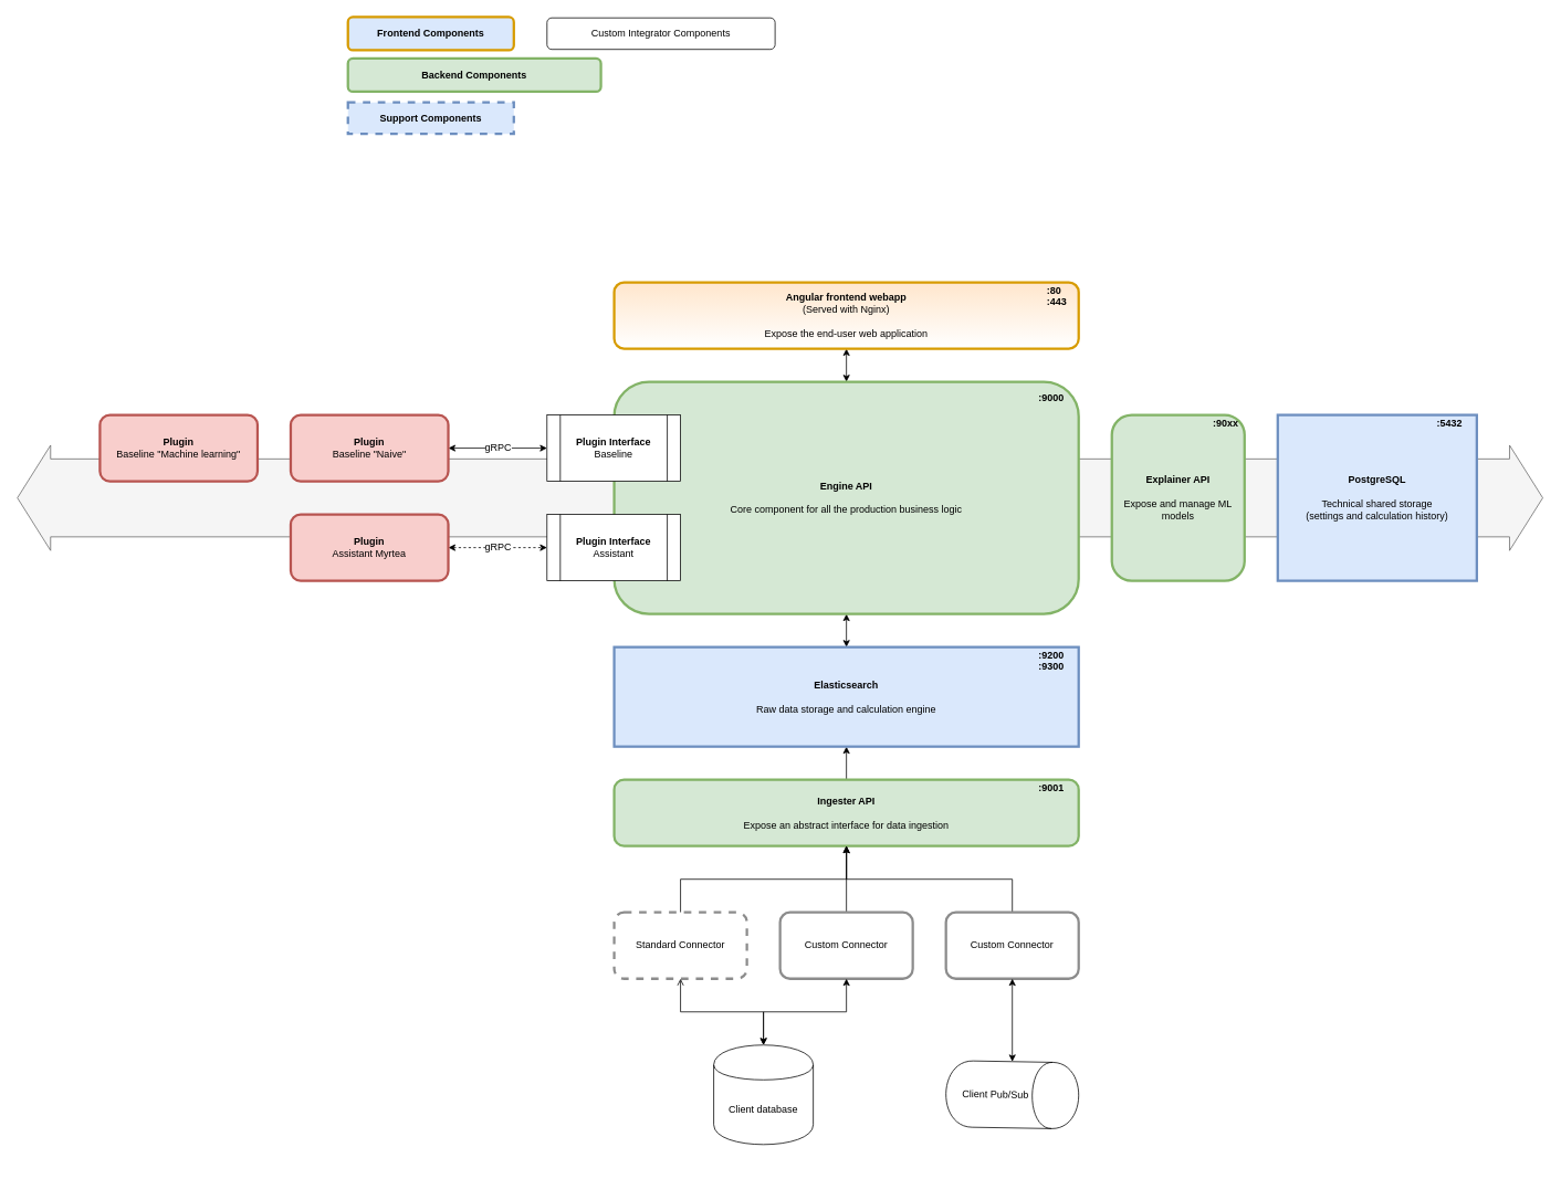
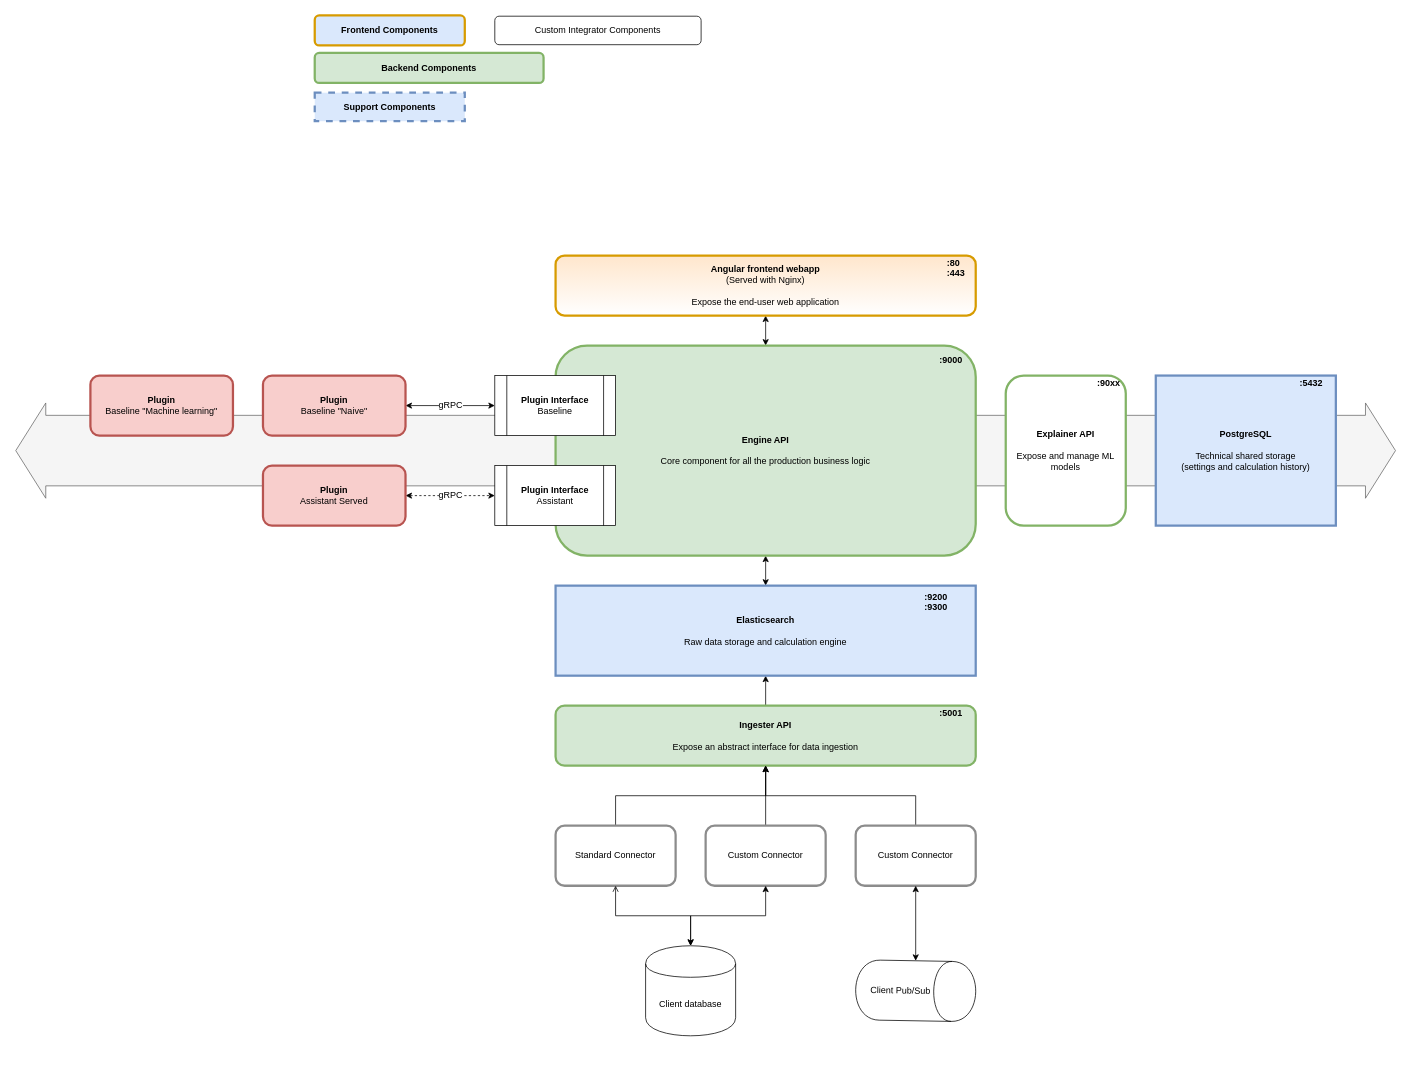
- <mxCell id="22" value="&lt;b&gt;Explainer API&lt;br&gt;&lt;/b&gt;&lt;br&gt;Expose and manage ML models" style="rounded=1;whiteSpace=wrap;html=1;fillColor=#d5e8d4;strokeColor=#82b366;strokeWidth=3;" parent="1" vertex="1"><mxGeometry x="1340" y="500" width="160" height="200" as="geometry" /></mxCell>
+ <mxCell id="22" value="&lt;b&gt;Explainer API&lt;br&gt;&lt;/b&gt;&lt;br&gt;Expose and manage ML models" style="rounded=1;whiteSpace=wrap;html=1;fillColor=#ffffff;strokeColor=#82b366;strokeWidth=3;" parent="1" vertex="1"><mxGeometry x="1340" y="500" width="160" height="200" as="geometry" /></mxCell>
- <mxCell id="34" value="&lt;b&gt;Plugin&lt;br&gt;&lt;/b&gt;Assistant Myrtea" style="rounded=1;whiteSpace=wrap;html=1;strokeWidth=3;fillColor=#f8cecc;strokeColor=#b85450;" vertex="1" parent="1"><mxGeometry x="350" y="620" width="190" height="80" as="geometry" /></mxCell>
+ <mxCell id="34" value="&lt;b&gt;Plugin&lt;br&gt;&lt;/b&gt;Assistant Served" style="rounded=1;whiteSpace=wrap;html=1;strokeWidth=3;fillColor=#f8cecc;strokeColor=#b85450;" vertex="1" parent="1"><mxGeometry x="350" y="620" width="190" height="80" as="geometry" /></mxCell>
- <mxCell id="25" value=":9200&lt;br&gt;:9300" style="text;html=1;resizable=0;points=[];autosize=1;align=left;verticalAlign=top;spacingTop=-4;fontStyle=1" parent="1" vertex="1"><mxGeometry x="1250" y="780" width="50" height="30" as="geometry" /></mxCell>
+ <mxCell id="25" value=":9200&lt;br&gt;:9300" style="text;html=1;resizable=0;points=[];autosize=1;align=left;verticalAlign=top;spacingTop=-4;fontStyle=1" parent="1" vertex="1"><mxGeometry x="1230" y="785" width="50" height="30" as="geometry" /></mxCell>
- <mxCell id="28" value=":9001" style="text;html=1;resizable=0;points=[];autosize=1;align=left;verticalAlign=top;spacingTop=-4;fontStyle=1" parent="1" vertex="1"><mxGeometry x="1250" y="940" width="50" height="20" as="geometry" /></mxCell>
+ <mxCell id="28" value=":5001" style="text;html=1;resizable=0;points=[];autosize=1;align=left;verticalAlign=top;spacingTop=-4;fontStyle=1" parent="1" vertex="1"><mxGeometry x="1250" y="940" width="50" height="20" as="geometry" /></mxCell>
- <mxCell id="10" value="Standard Connector" style="rounded=1;whiteSpace=wrap;html=1;strokeWidth=3;strokeColor=#8C8C8C;dashed=1;" parent="1" vertex="1"><mxGeometry x="740" y="1100" width="160" height="80" as="geometry" /></mxCell>
+ <mxCell id="10" value="Standard Connector" style="rounded=1;whiteSpace=wrap;html=1;strokeWidth=3;strokeColor=#8C8C8C;" parent="1" vertex="1"><mxGeometry x="740" y="1100" width="160" height="80" as="geometry" /></mxCell>
